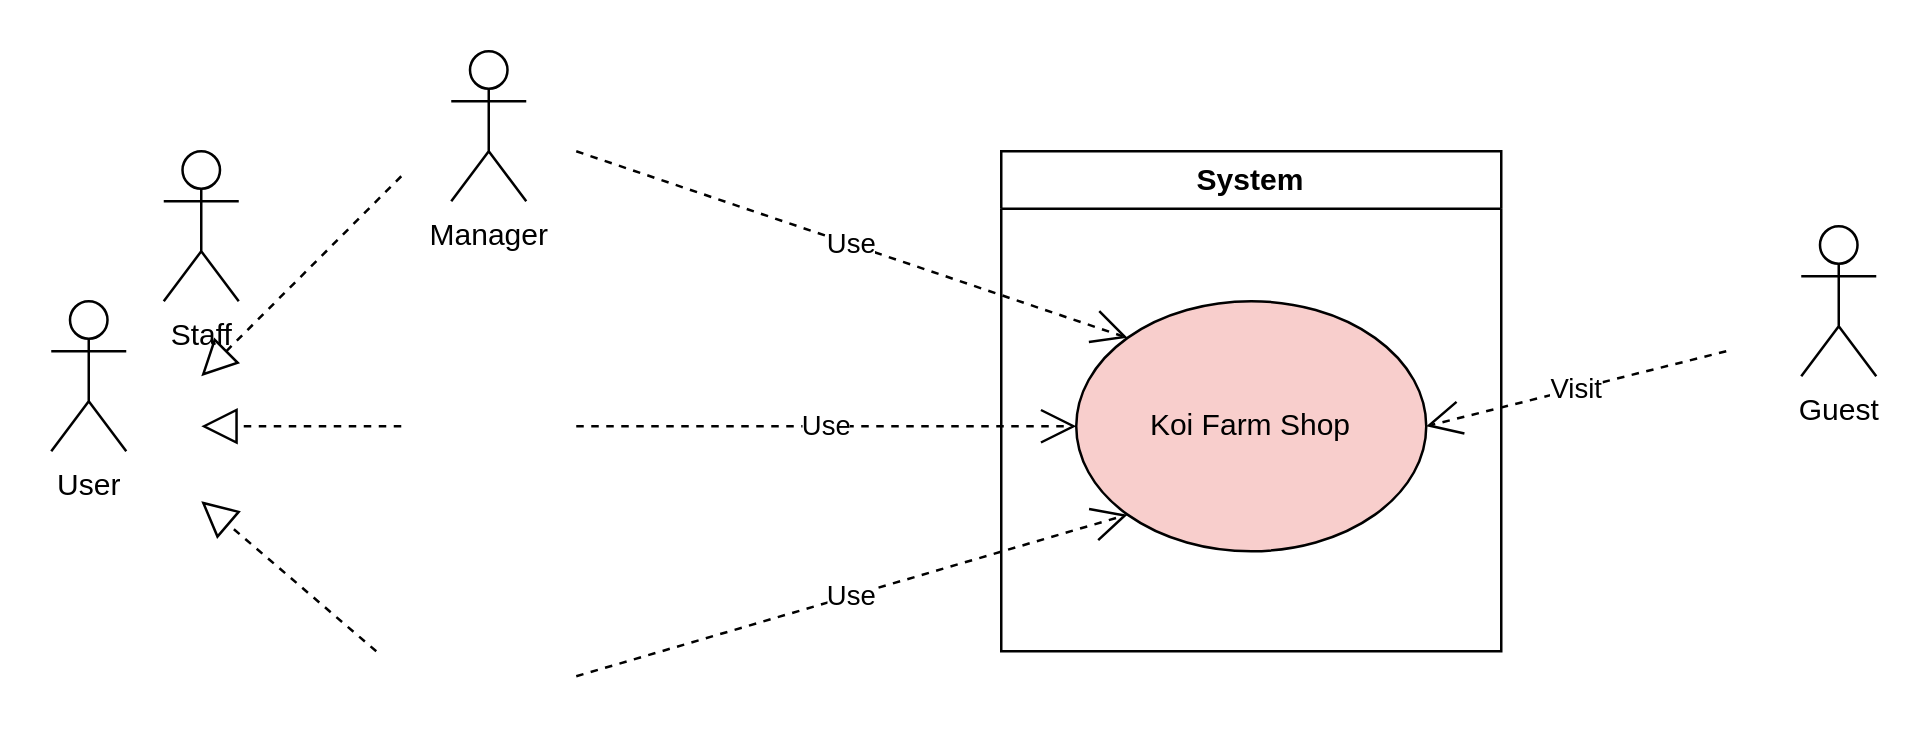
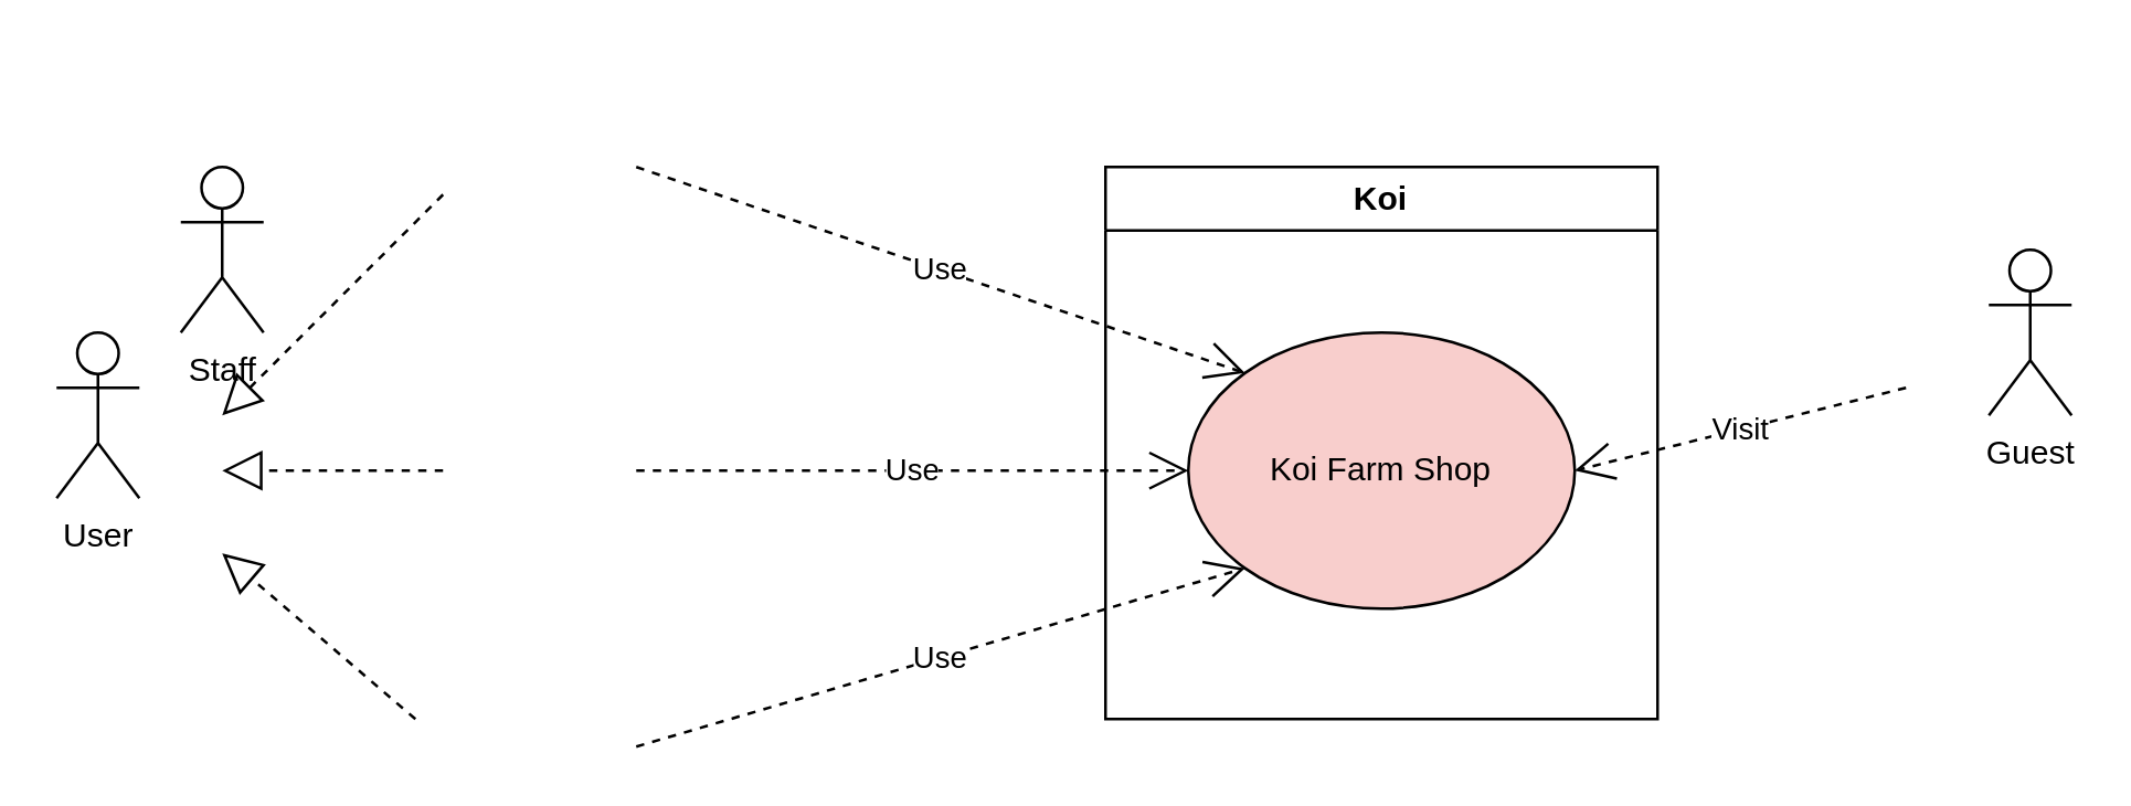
- <mxCell id="5" value="Manager" style="shape=umlActor;verticalLabelPosition=bottom;verticalAlign=top;html=1;outlineConnect=0;" vertex="1" parent="1"><mxGeometry x="180" y="20" width="30" height="60" as="geometry" /></mxCell>
- <mxCell id="2" value="System" style="swimlane;whiteSpace=wrap;html=1;" vertex="1" parent="1"><mxGeometry x="400" y="60" width="200" height="200" as="geometry" /></mxCell>
+ <mxCell id="2" value="Koi" style="swimlane;whiteSpace=wrap;html=1;" vertex="1" parent="1"><mxGeometry x="400" y="60" width="200" height="200" as="geometry" /></mxCell>
